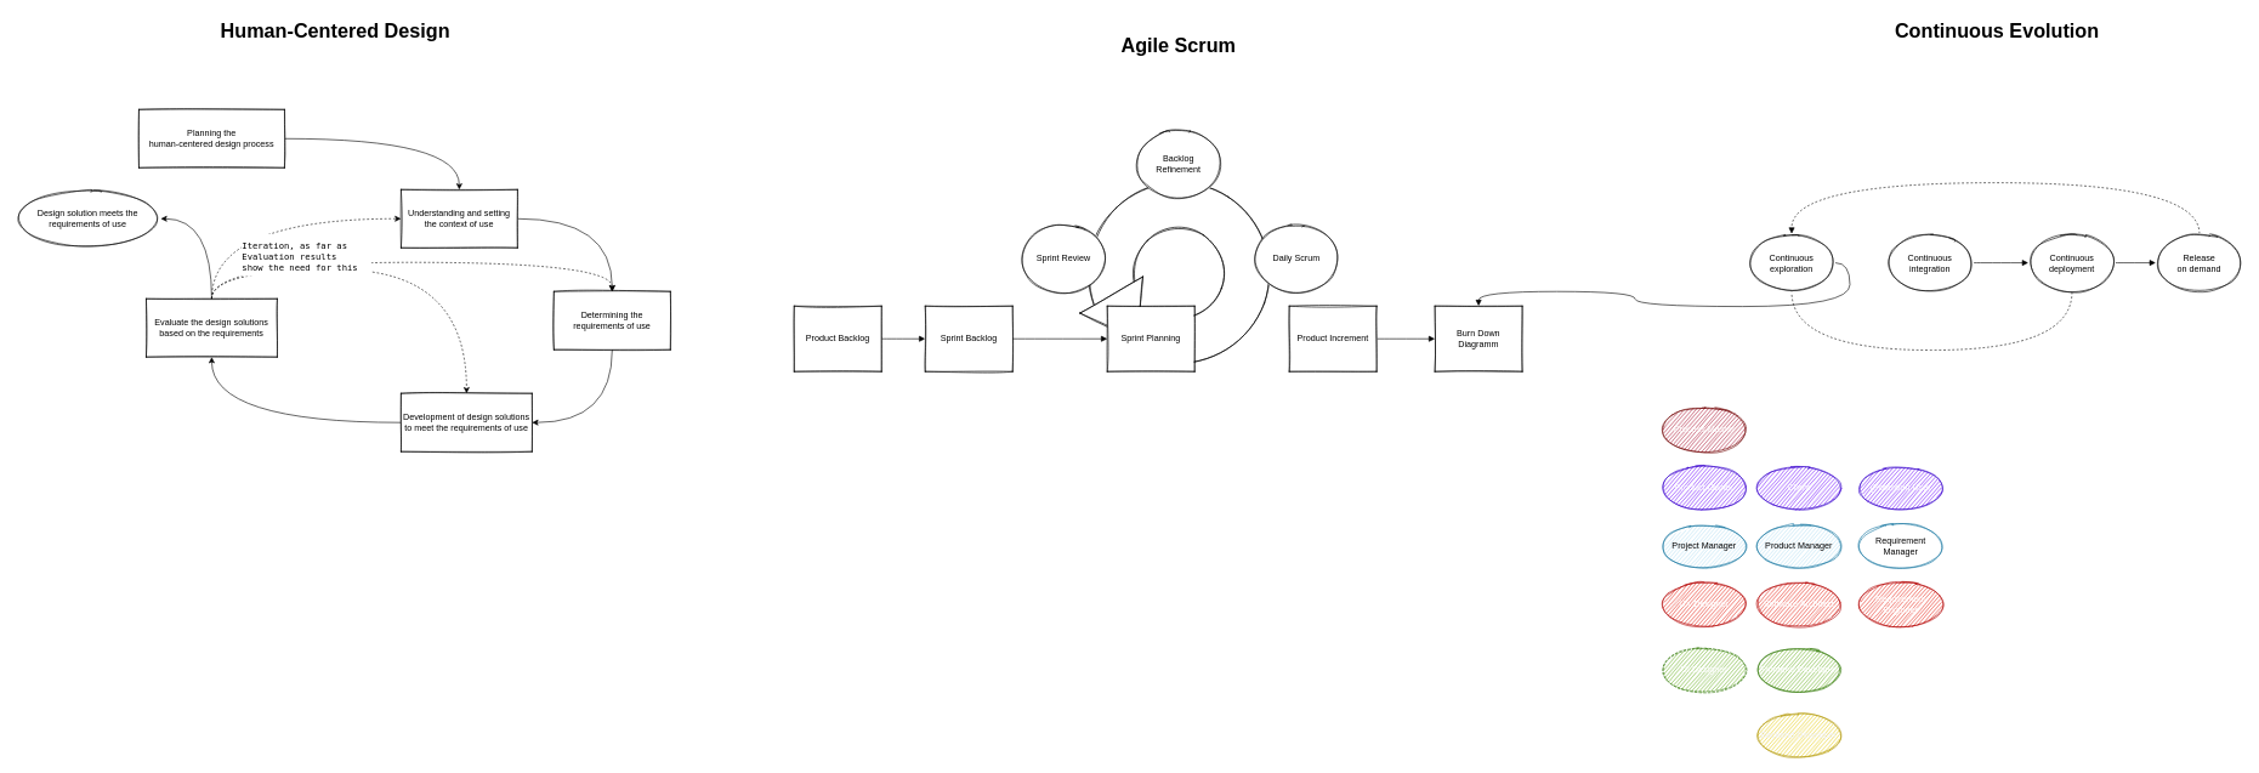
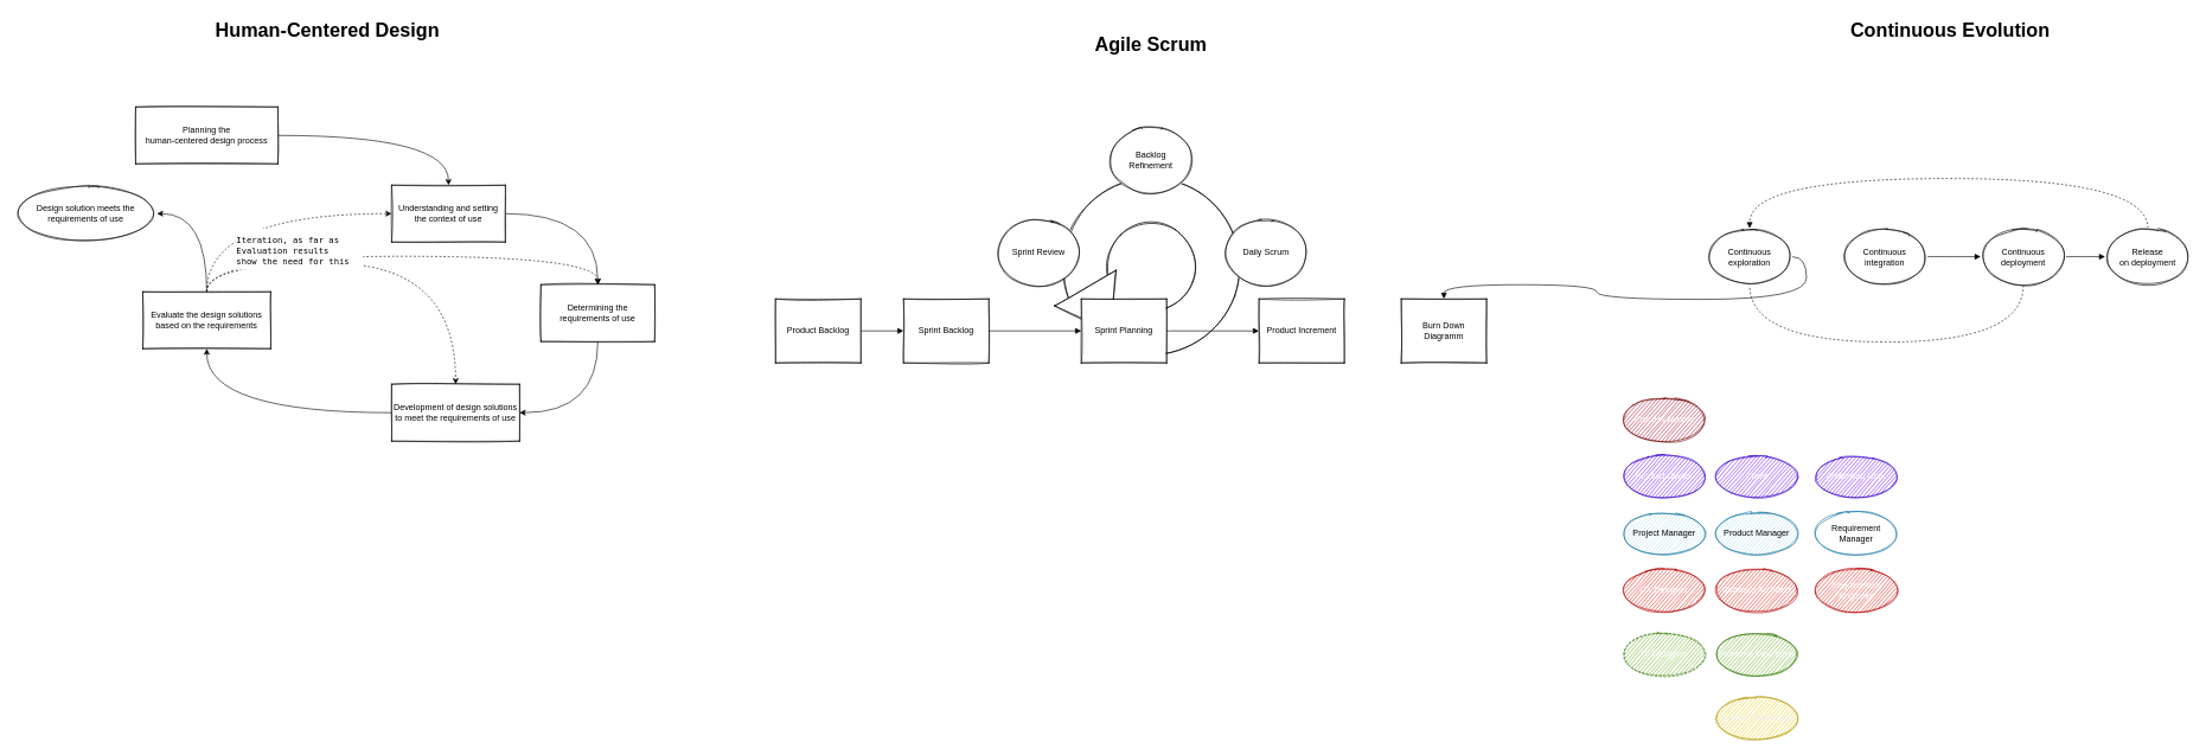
- <mxCell id="29" value="Release&lt;br&gt;on demand" style="ellipse;whiteSpace=wrap;html=1;sketch=1;" parent="1" vertex="1"><mxGeometry x="2960" y="320.59" width="120" height="80" as="geometry" /></mxCell>
+ <mxCell id="29" value="Release&lt;br&gt;on deployment" style="ellipse;whiteSpace=wrap;html=1;sketch=1;" parent="1" vertex="1"><mxGeometry x="2960" y="320.59" width="120" height="80" as="geometry" /></mxCell>
+ <mxCell id="34" style="edgeStyle=orthogonalEdgeStyle;curved=1;rounded=0;orthogonalLoop=1;jettySize=auto;html=1;exitX=1;exitY=0.5;exitDx=0;exitDy=0;entryX=0;entryY=0.5;entryDx=0;entryDy=0;fontSize=12;endArrow=block;endFill=1;" parent="1" source="42" target="36" edge="1"><mxGeometry relative="1" as="geometry" /></mxCell>
- <mxCell id="35" style="edgeStyle=orthogonalEdgeStyle;curved=1;rounded=0;orthogonalLoop=1;jettySize=auto;html=1;exitX=1;exitY=0.5;exitDx=0;exitDy=0;entryX=0;entryY=0.5;entryDx=0;entryDy=0;fontSize=12;endArrow=block;endFill=1;" parent="1" source="36" target="40" edge="1"><mxGeometry relative="1" as="geometry" /></mxCell>
